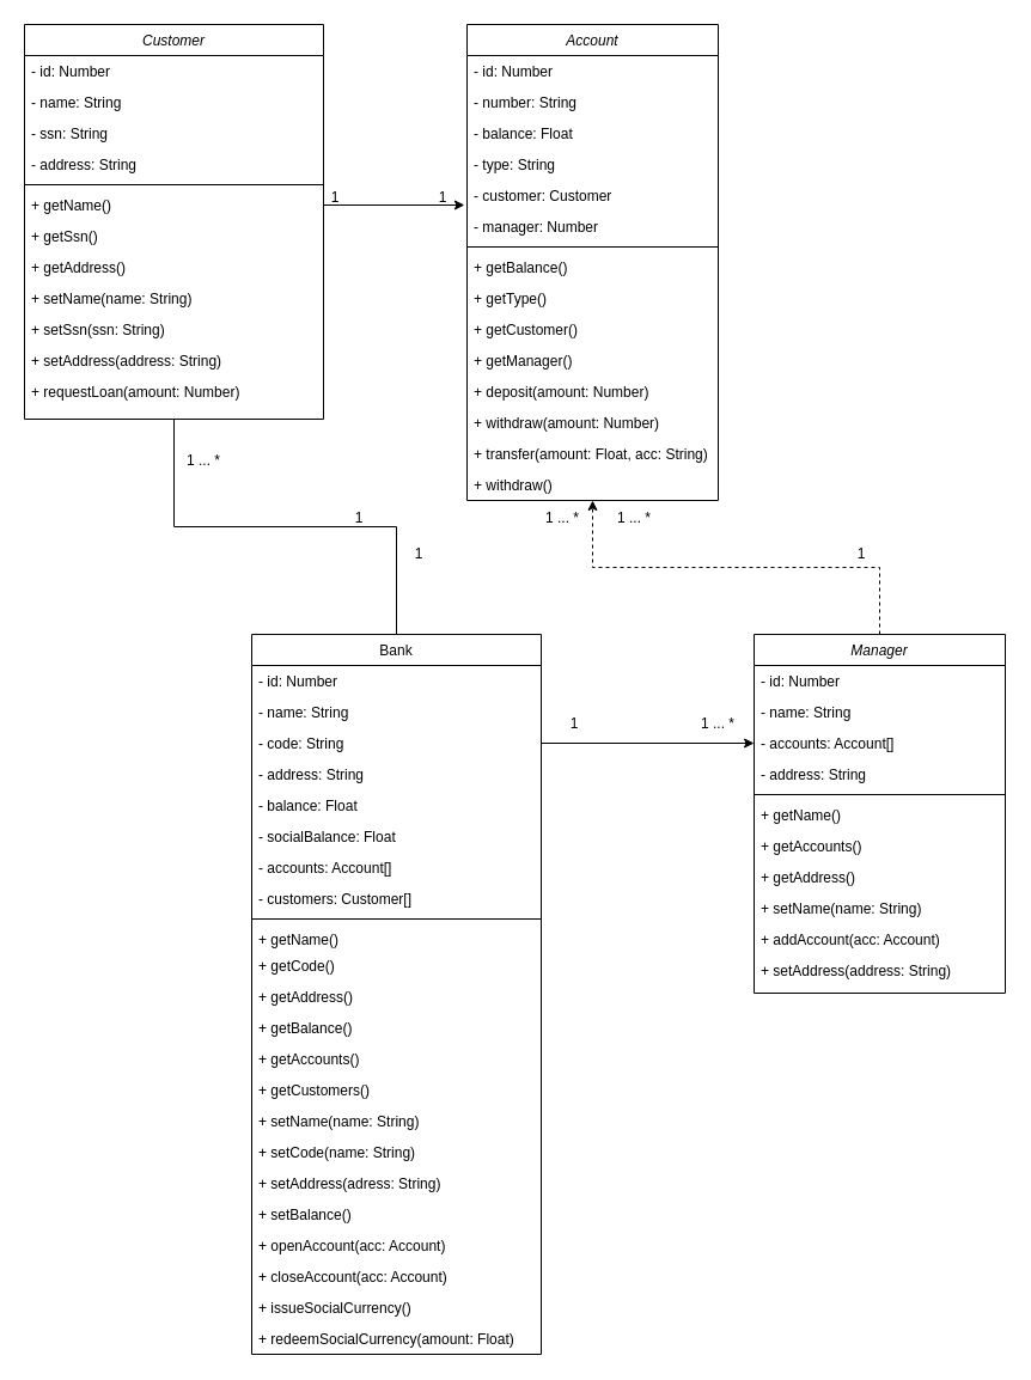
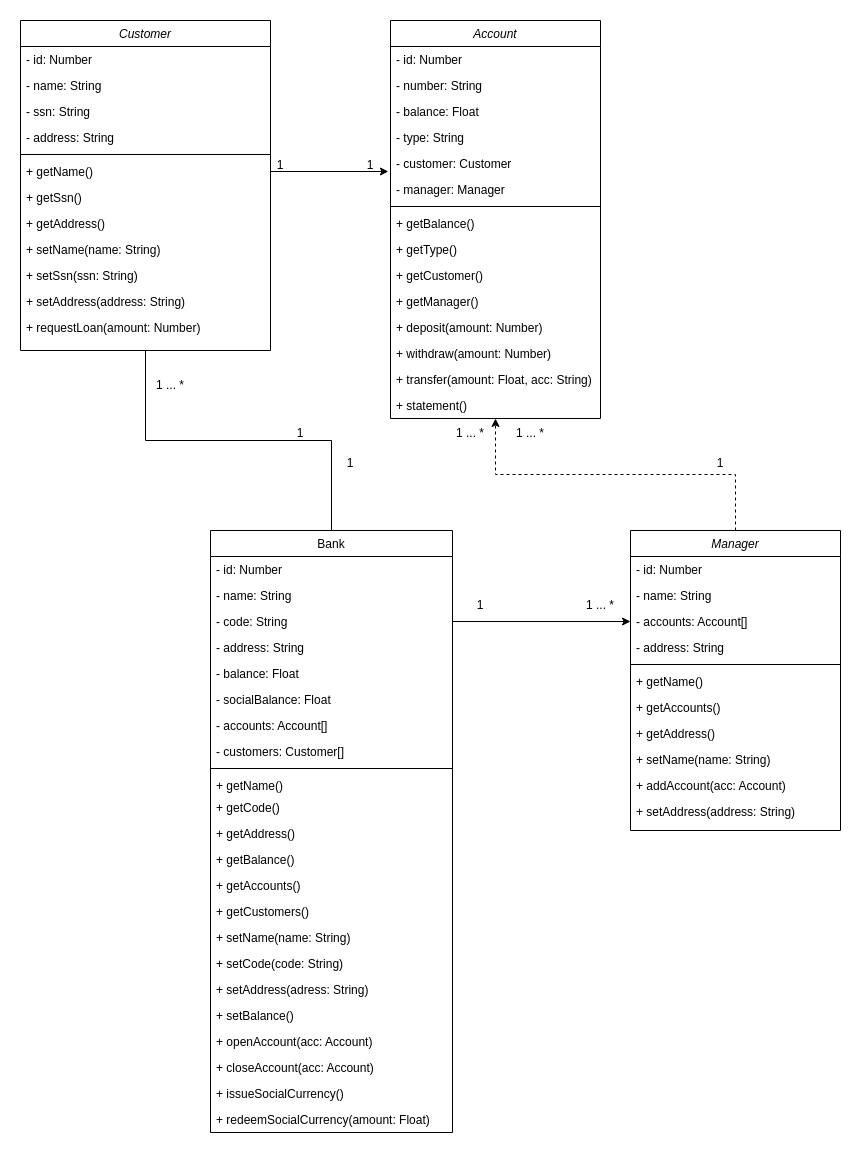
- <mxCell id="8" value="- manager: Number" style="text;align=left;verticalAlign=top;spacingLeft=4;spacingRight=4;overflow=hidden;rotatable=0;points=[[0,0.5],[1,0.5]];portConstraint=eastwest;rounded=0;shadow=0;html=0;" parent="2" vertex="1"><mxGeometry y="156" width="210" height="26" as="geometry" /></mxCell>
+ <mxCell id="8" value="- manager: Manager" style="text;align=left;verticalAlign=top;spacingLeft=4;spacingRight=4;overflow=hidden;rotatable=0;points=[[0,0.5],[1,0.5]];portConstraint=eastwest;rounded=0;shadow=0;html=0;" parent="2" vertex="1"><mxGeometry y="156" width="210" height="26" as="geometry" /></mxCell>
- <mxCell id="17" value="+ withdraw()" style="text;align=left;verticalAlign=top;spacingLeft=4;spacingRight=4;overflow=hidden;rotatable=0;points=[[0,0.5],[1,0.5]];portConstraint=eastwest;" parent="2" vertex="1"><mxGeometry y="372" width="210" height="26" as="geometry" /></mxCell>
+ <mxCell id="17" value="+ statement()" style="text;align=left;verticalAlign=top;spacingLeft=4;spacingRight=4;overflow=hidden;rotatable=0;points=[[0,0.5],[1,0.5]];portConstraint=eastwest;" parent="2" vertex="1"><mxGeometry y="372" width="210" height="26" as="geometry" /></mxCell>
- <mxCell id="36" value="+ setCode(name: String)" style="text;align=left;verticalAlign=top;spacingLeft=4;spacingRight=4;overflow=hidden;rotatable=0;points=[[0,0.5],[1,0.5]];portConstraint=eastwest;" parent="19" vertex="1"><mxGeometry y="420" width="242" height="26" as="geometry" /></mxCell>
+ <mxCell id="36" value="+ setCode(code: String)" style="text;align=left;verticalAlign=top;spacingLeft=4;spacingRight=4;overflow=hidden;rotatable=0;points=[[0,0.5],[1,0.5]];portConstraint=eastwest;" parent="19" vertex="1"><mxGeometry y="420" width="242" height="26" as="geometry" /></mxCell>
